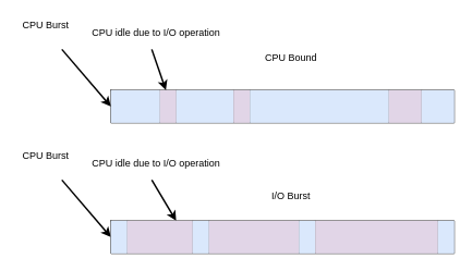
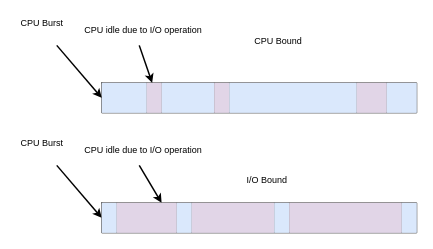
- <mxCell id="28" value="CPU Bound" style="text;html=1;align=center;verticalAlign=middle;resizable=0;points=[];autosize=1;" vertex="1" parent="1"><mxGeometry x="315" y="60" width="80" height="20" as="geometry" /></mxCell>
+ <mxCell id="28" value="CPU Bound" style="text;html=1;align=center;verticalAlign=middle;resizable=0;points=[];autosize=1;" vertex="1" parent="1"><mxGeometry x="330" y="45" width="80" height="20" as="geometry" /></mxCell>
- <mxCell id="29" value="I/O Burst" style="text;html=1;align=center;verticalAlign=middle;resizable=0;points=[];autosize=1;" vertex="1" parent="1"><mxGeometry x="320" y="230" width="70" height="20" as="geometry" /></mxCell>
+ <mxCell id="29" value="I/O Bound" style="text;html=1;align=center;verticalAlign=middle;resizable=0;points=[];autosize=1;" vertex="1" parent="1"><mxGeometry x="320" y="230" width="70" height="20" as="geometry" /></mxCell>
